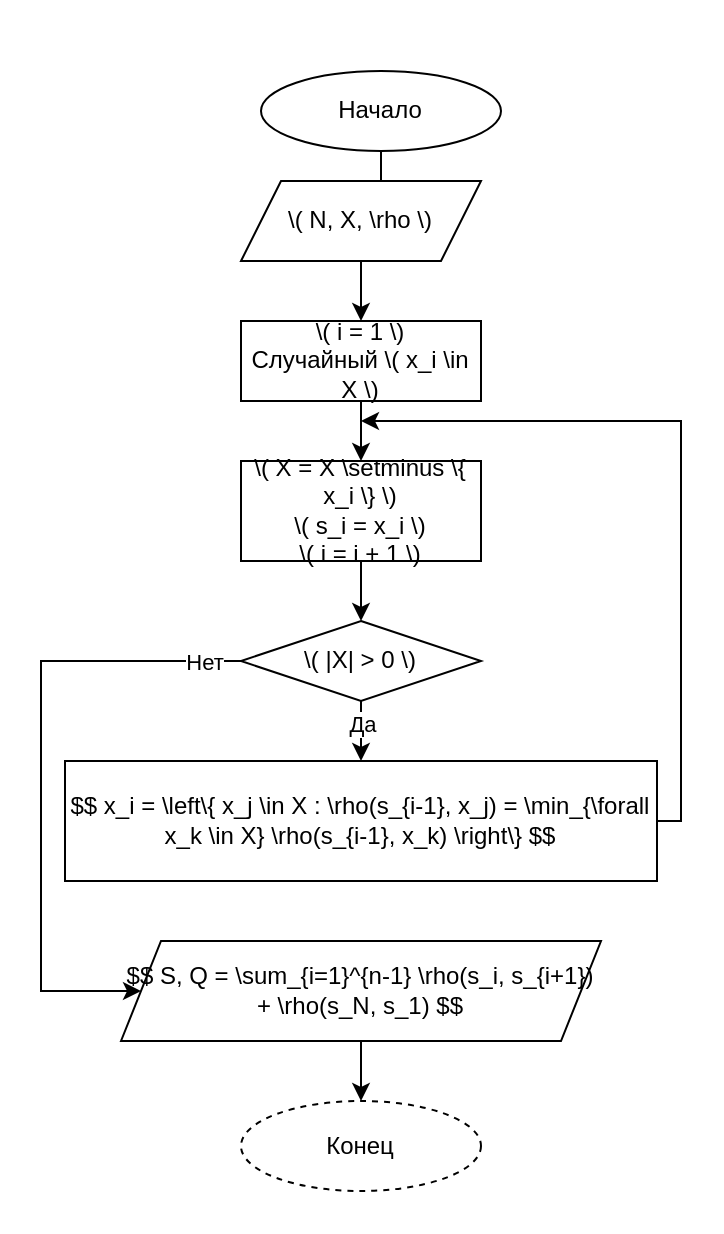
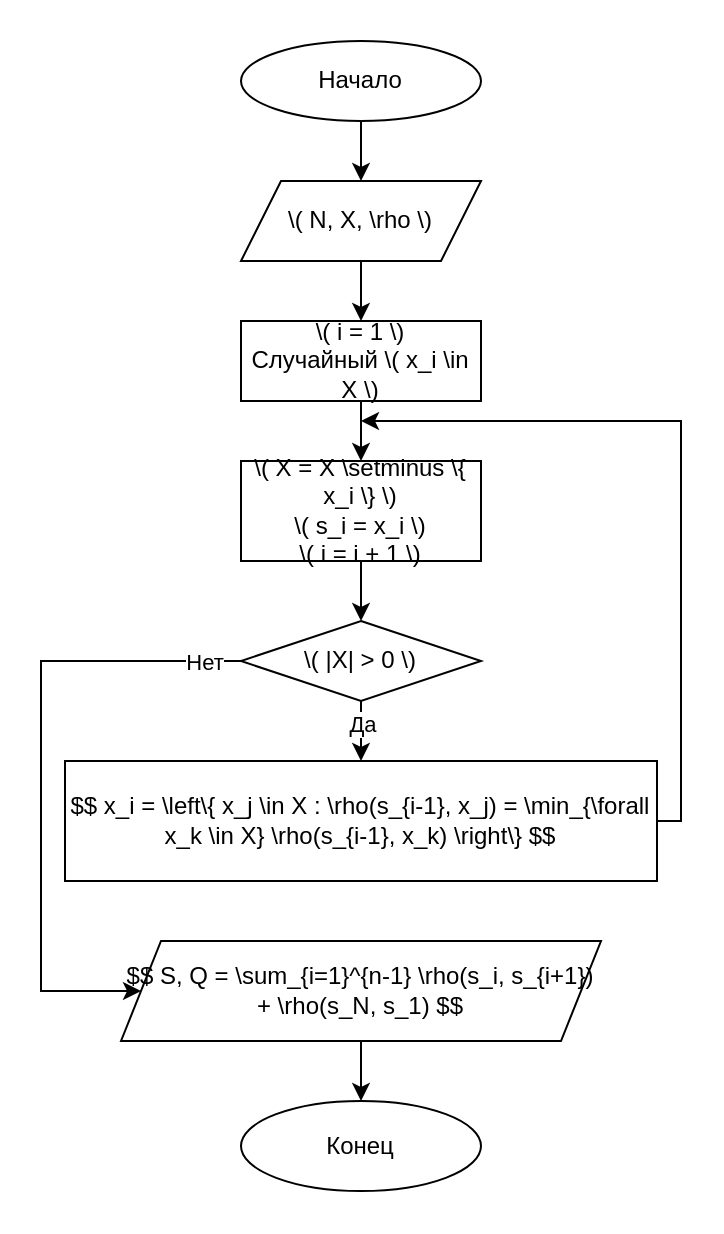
- <mxCell id="3" value="Начало" style="ellipse;whiteSpace=wrap;html=1;" parent="1" vertex="1"><mxGeometry x="130" y="35" width="120" height="40" as="geometry" /></mxCell>
+ <mxCell id="3" value="Начало" style="ellipse;whiteSpace=wrap;html=1;" parent="1" vertex="1"><mxGeometry x="120" y="20" width="120" height="40" as="geometry" /></mxCell>
- <mxCell id="19" value="Конец" style="ellipse;whiteSpace=wrap;html=1;dashed=1;" vertex="1" parent="1"><mxGeometry x="120" y="550" width="120" height="45" as="geometry" /></mxCell>
+ <mxCell id="19" value="Конец" style="ellipse;whiteSpace=wrap;html=1;" vertex="1" parent="1"><mxGeometry x="120" y="550" width="120" height="45" as="geometry" /></mxCell>
